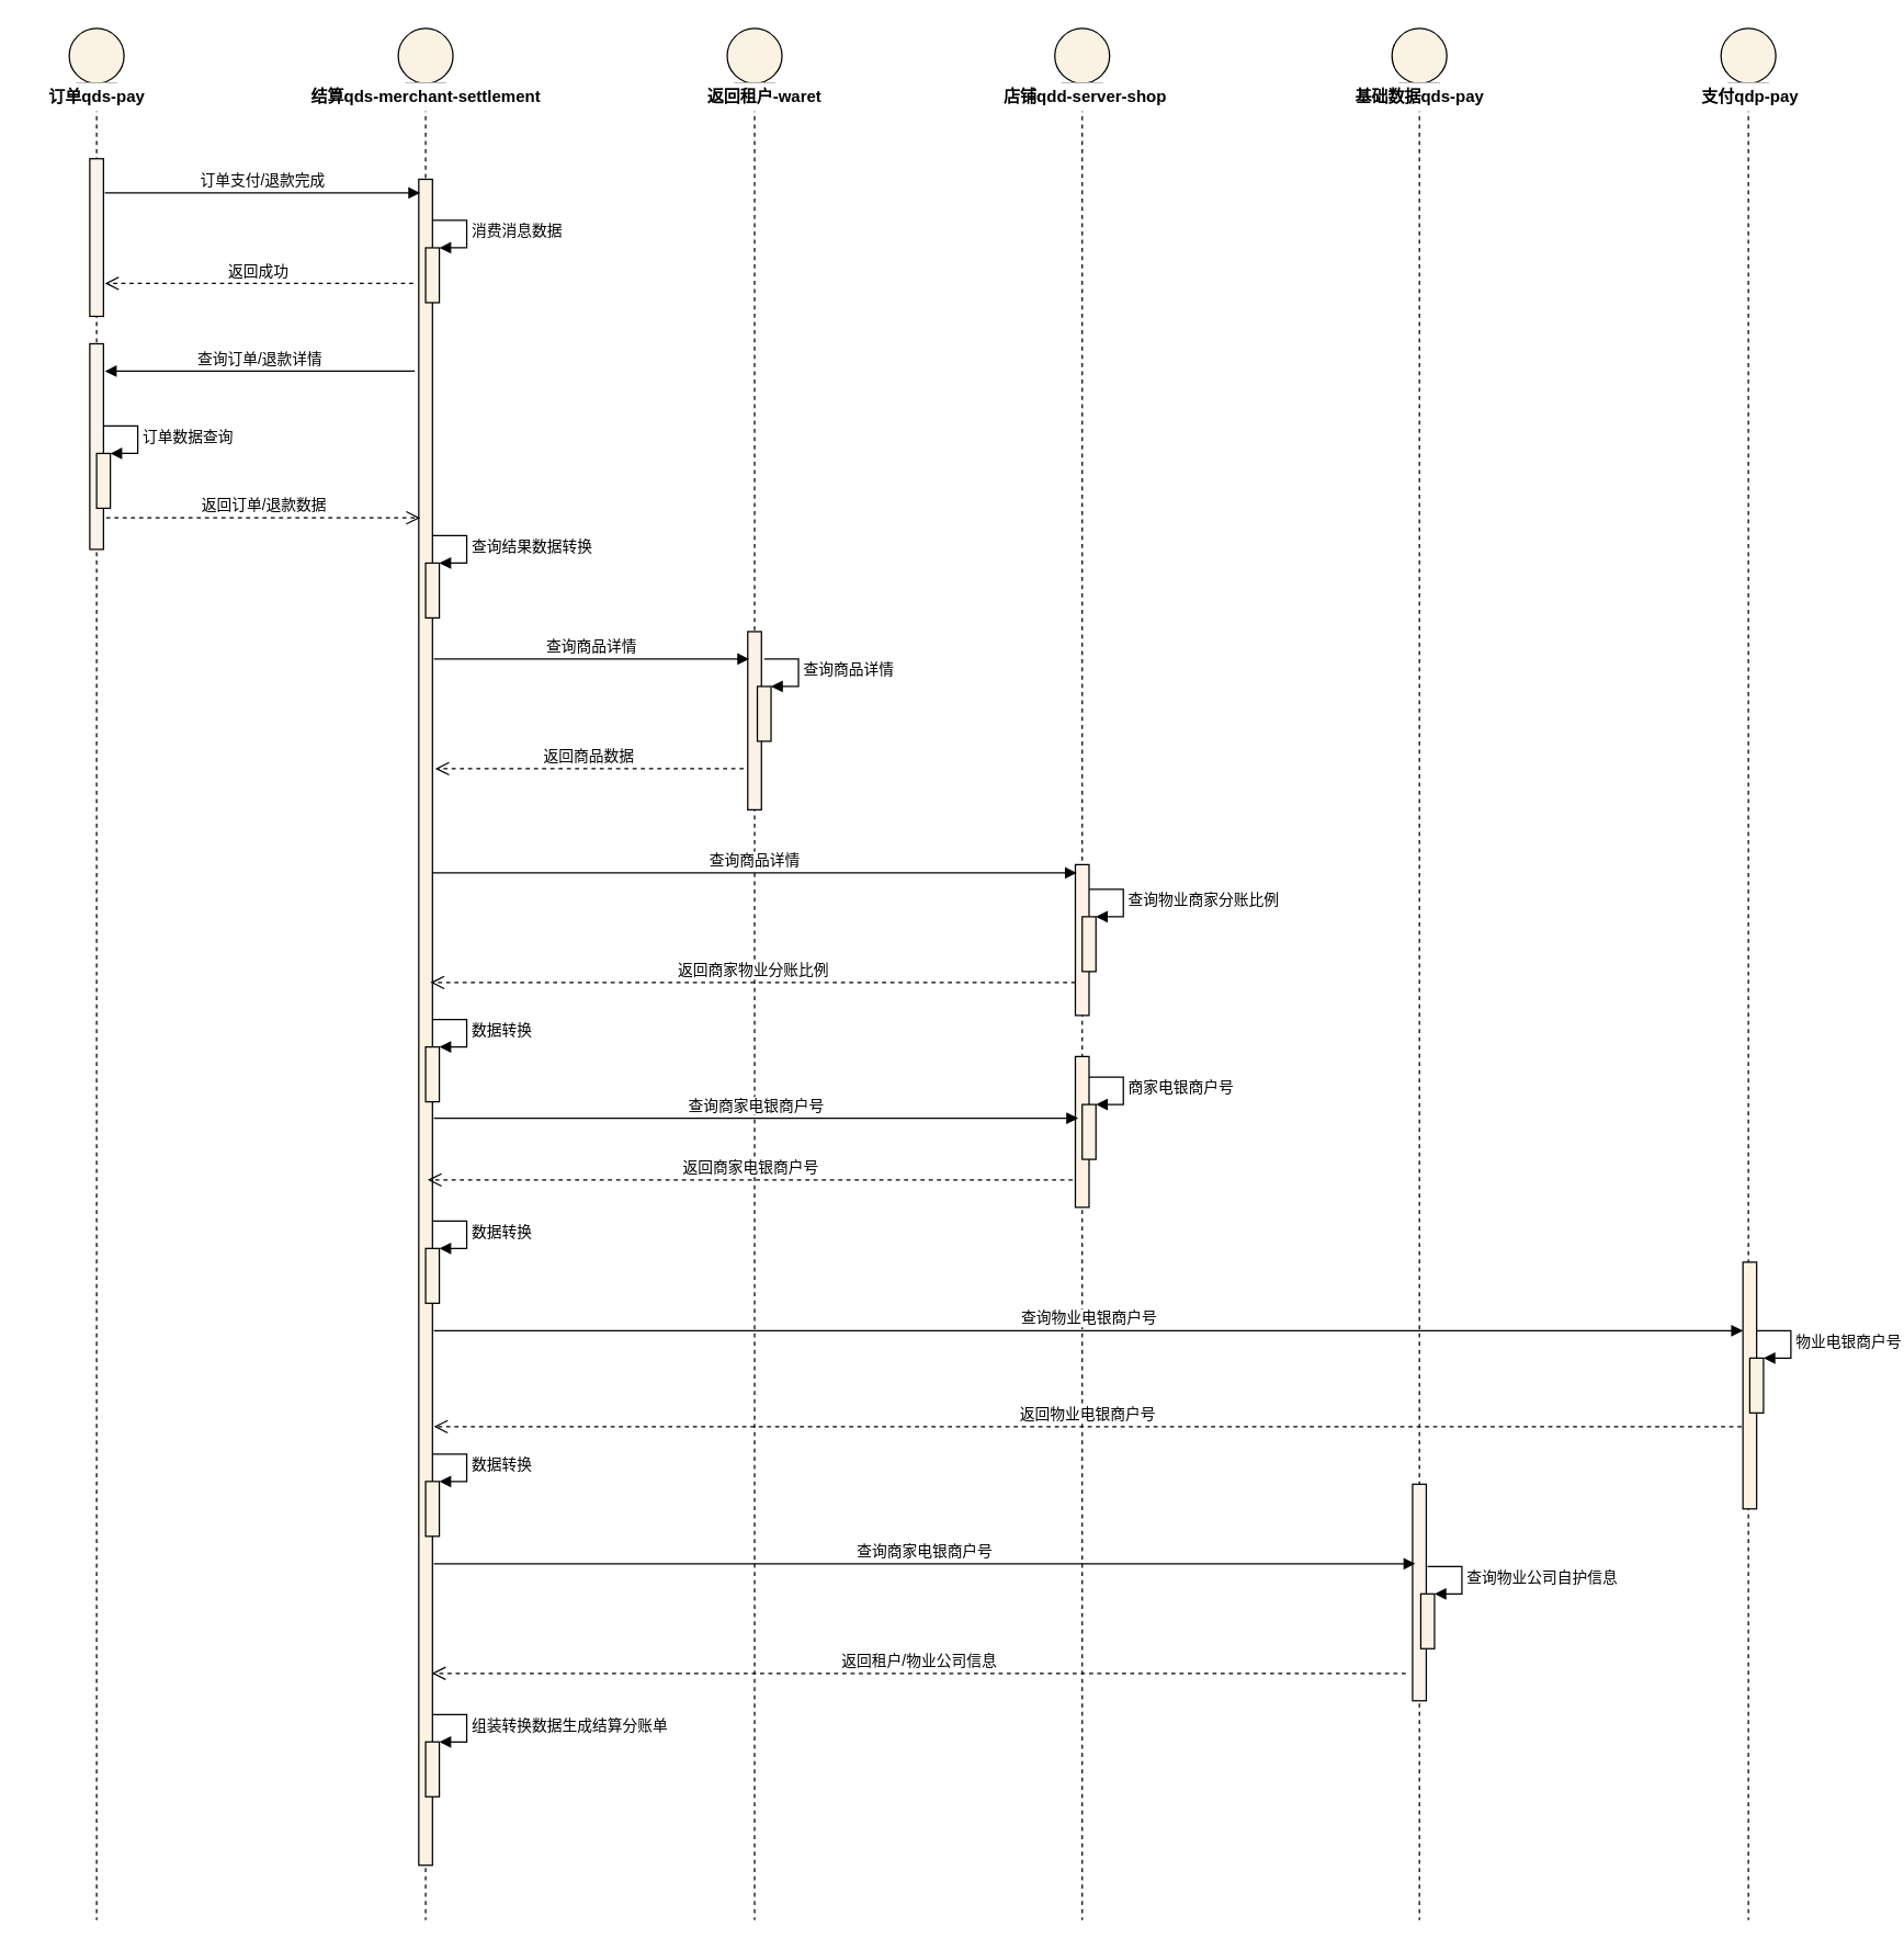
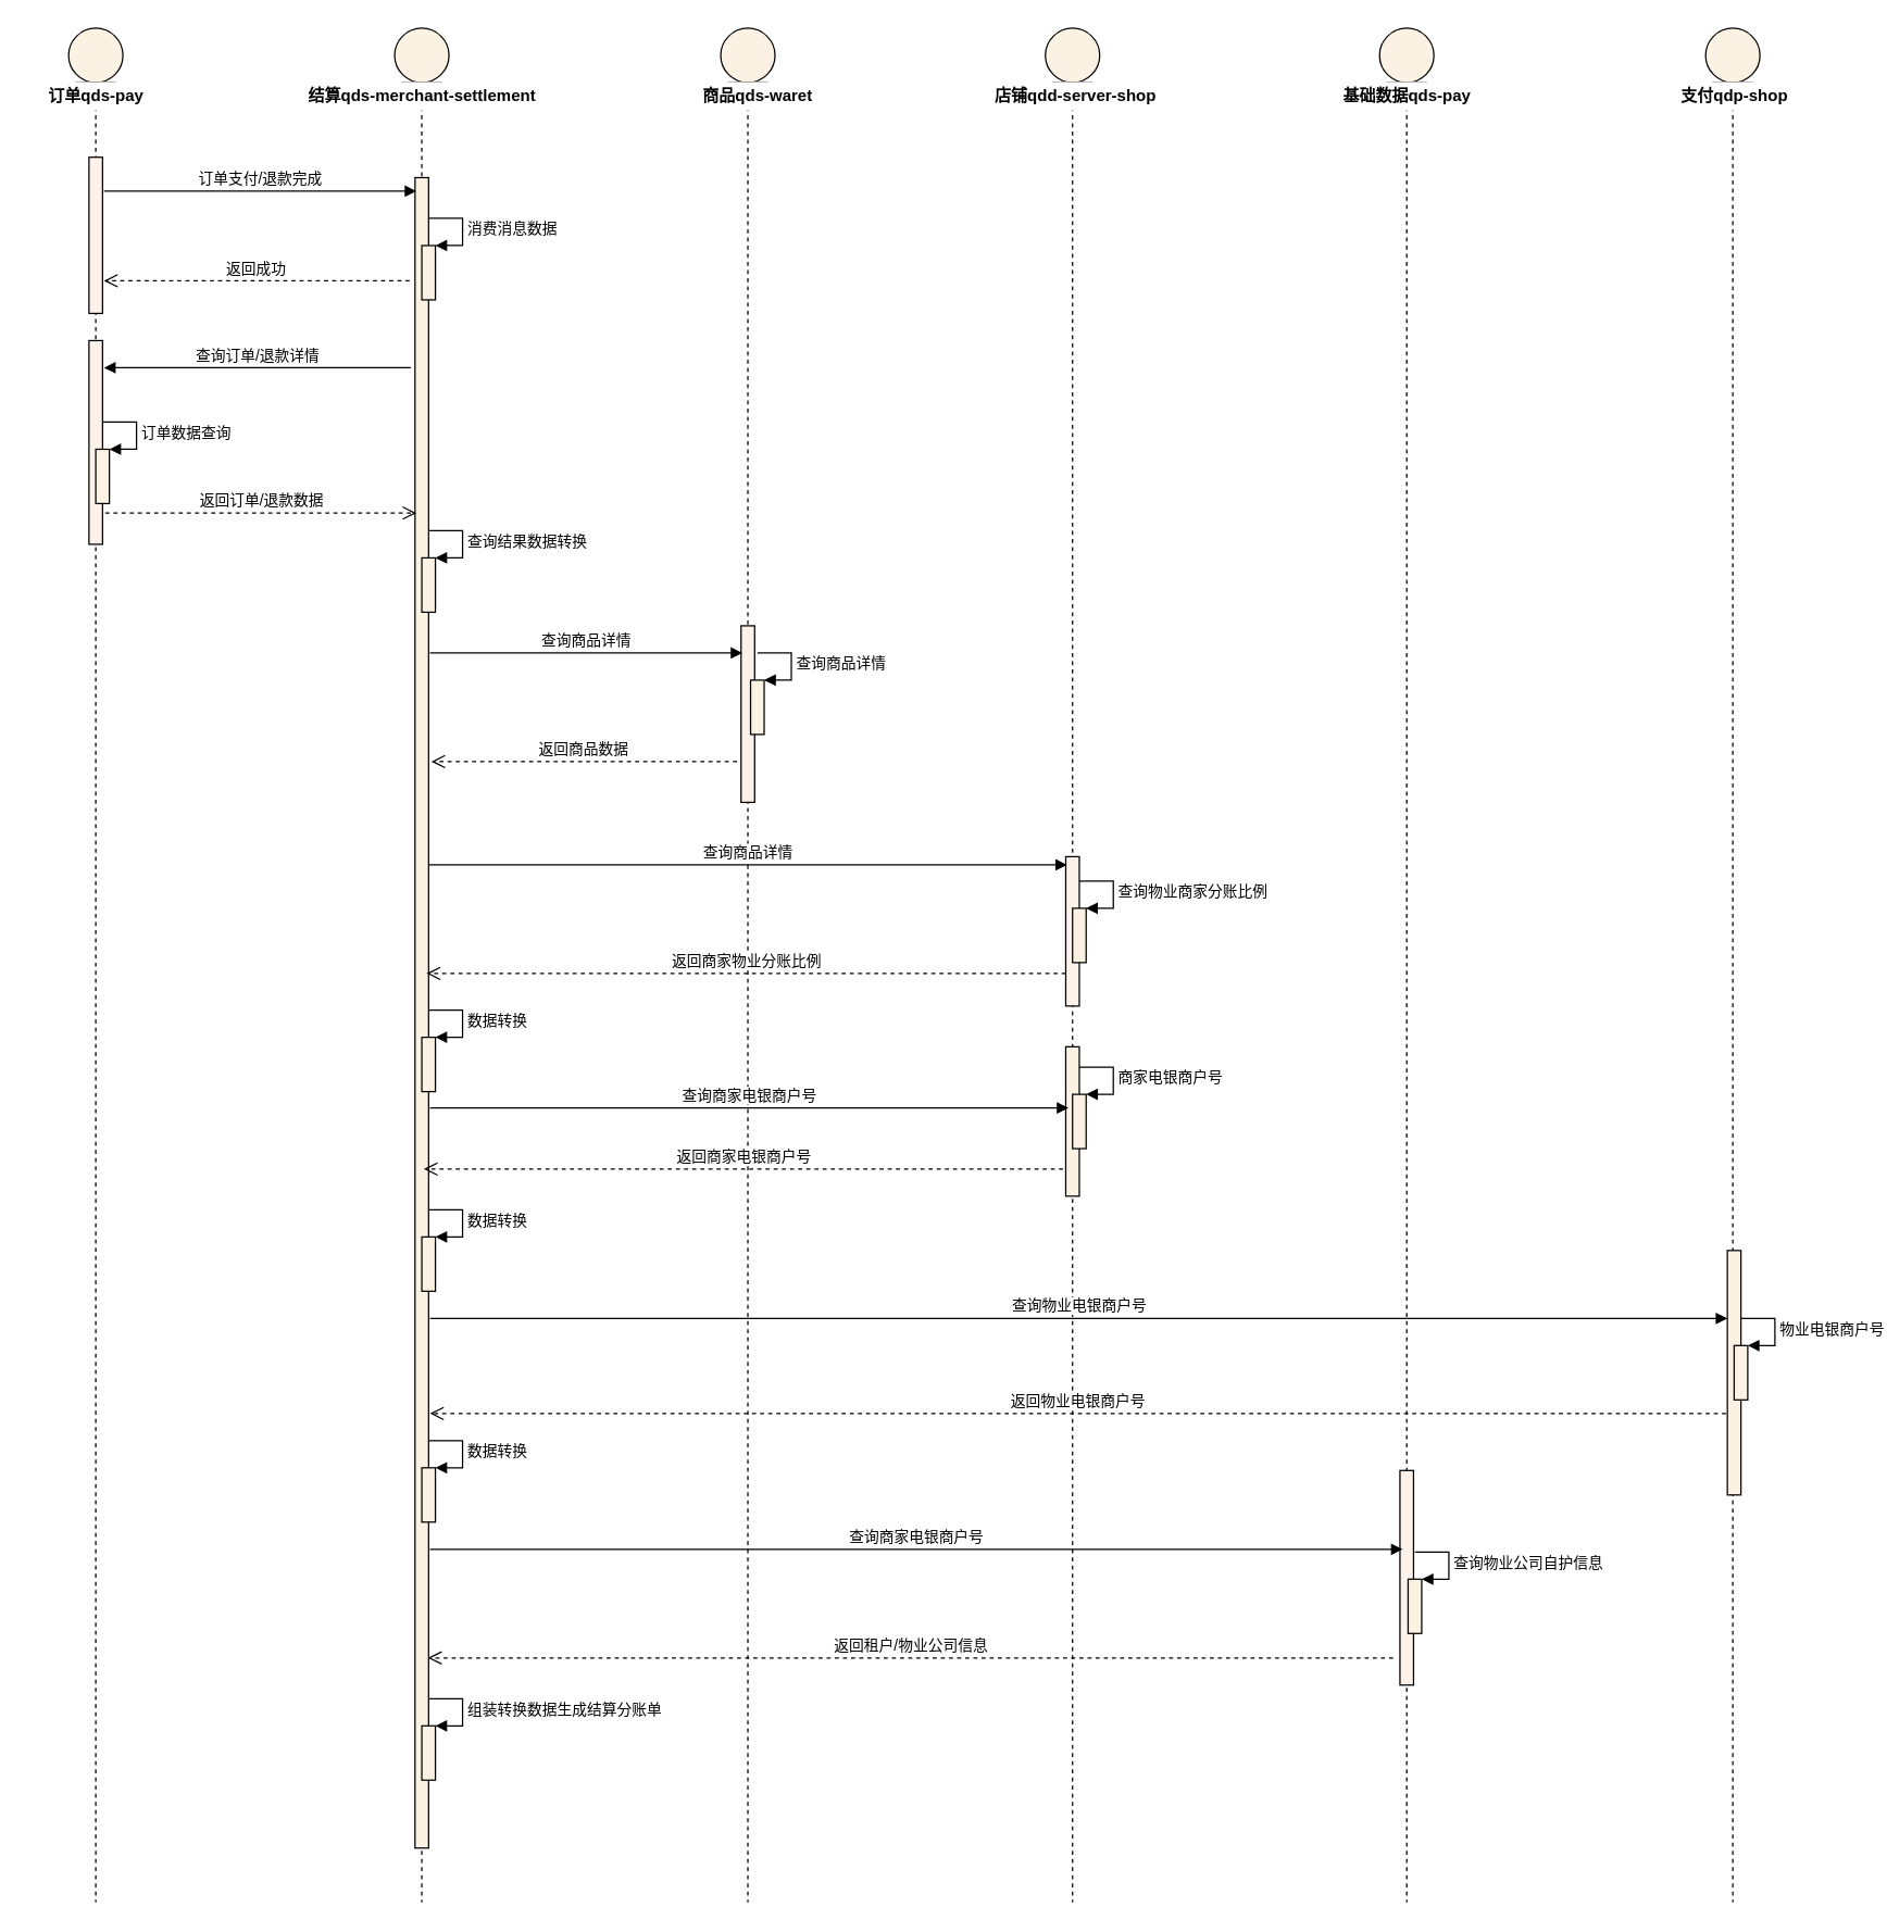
- <mxCell id="24" value="&lt;b&gt;返回租户-waret&lt;/b&gt;" style="text;html=1;resizable=0;autosize=1;align=center;verticalAlign=middle;points=[];fillColor=#FFFFFF;strokeColor=#FFFFFF;rounded=0;" vertex="1" parent="1"><mxGeometry x="507" y="60" width="100" height="20" as="geometry" /></mxCell>
+ <mxCell id="24" value="&lt;b&gt;商品qds-waret&lt;/b&gt;" style="text;html=1;resizable=0;autosize=1;align=center;verticalAlign=middle;points=[];fillColor=#FFFFFF;strokeColor=#FFFFFF;rounded=0;" vertex="1" parent="1"><mxGeometry x="507" y="60" width="100" height="20" as="geometry" /></mxCell>
- <mxCell id="43" value="&lt;b&gt;支付qdp-pay&lt;/b&gt;" style="text;html=1;resizable=0;autosize=1;align=center;verticalAlign=middle;points=[];fillColor=#FFFFFF;strokeColor=#FFFFFF;rounded=0;" vertex="1" parent="1"><mxGeometry x="1231" y="60" width="90" height="20" as="geometry" /></mxCell>
+ <mxCell id="43" value="&lt;b&gt;支付qdp-shop&lt;/b&gt;" style="text;html=1;resizable=0;autosize=1;align=center;verticalAlign=middle;points=[];fillColor=#FFFFFF;strokeColor=#FFFFFF;rounded=0;" vertex="1" parent="1"><mxGeometry x="1231" y="60" width="90" height="20" as="geometry" /></mxCell>
